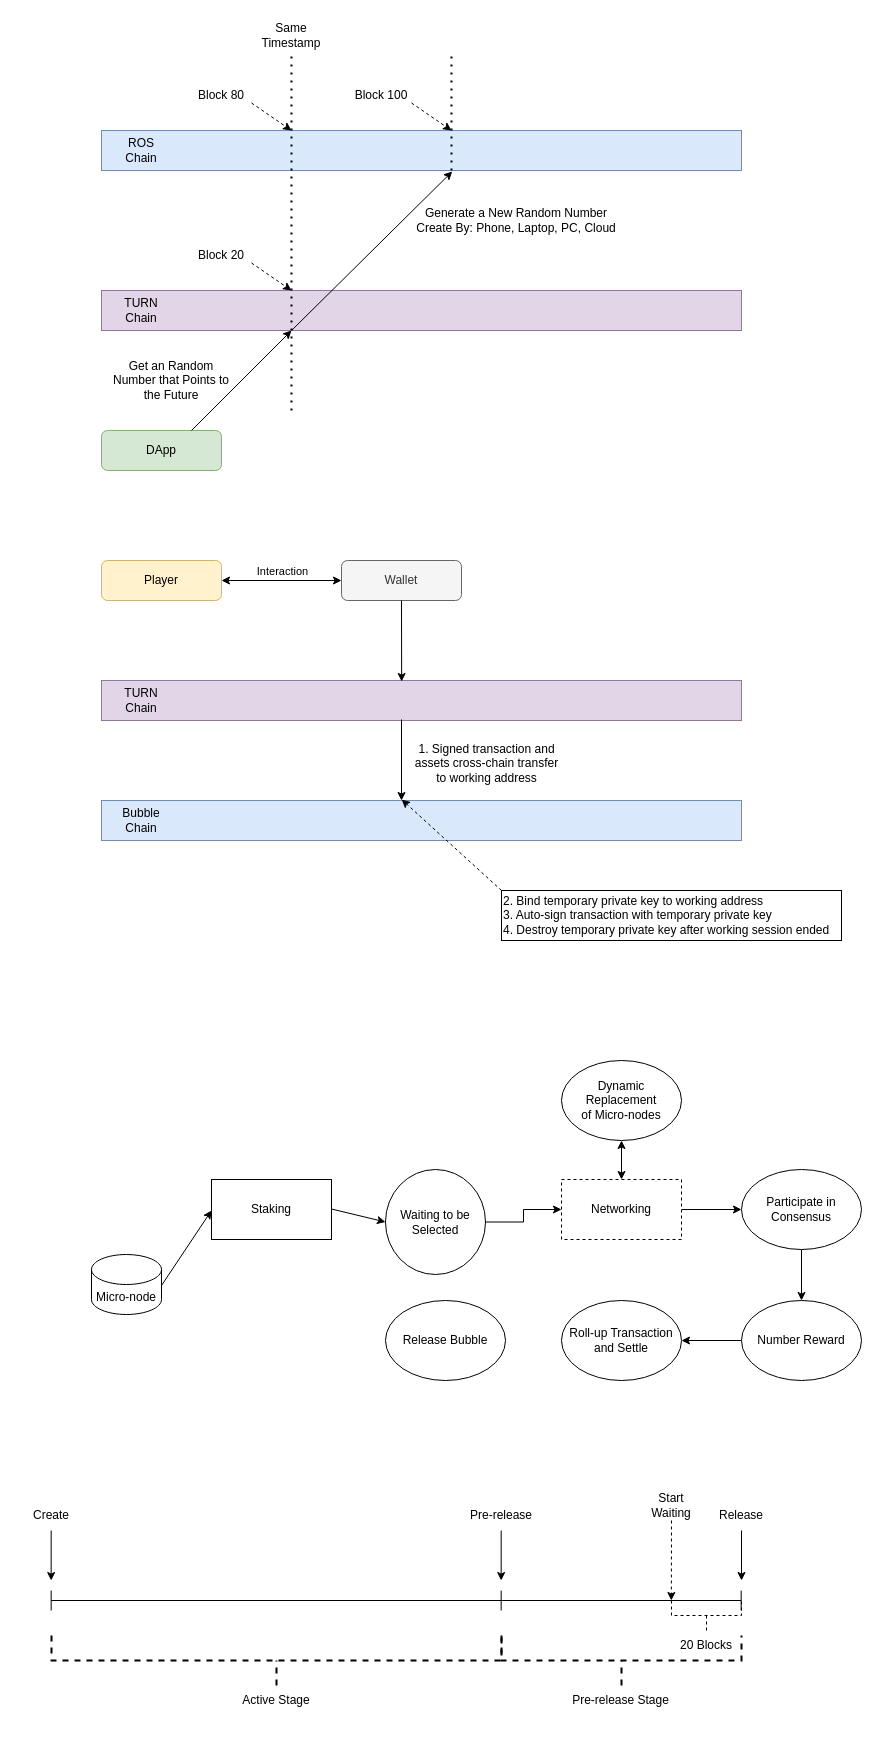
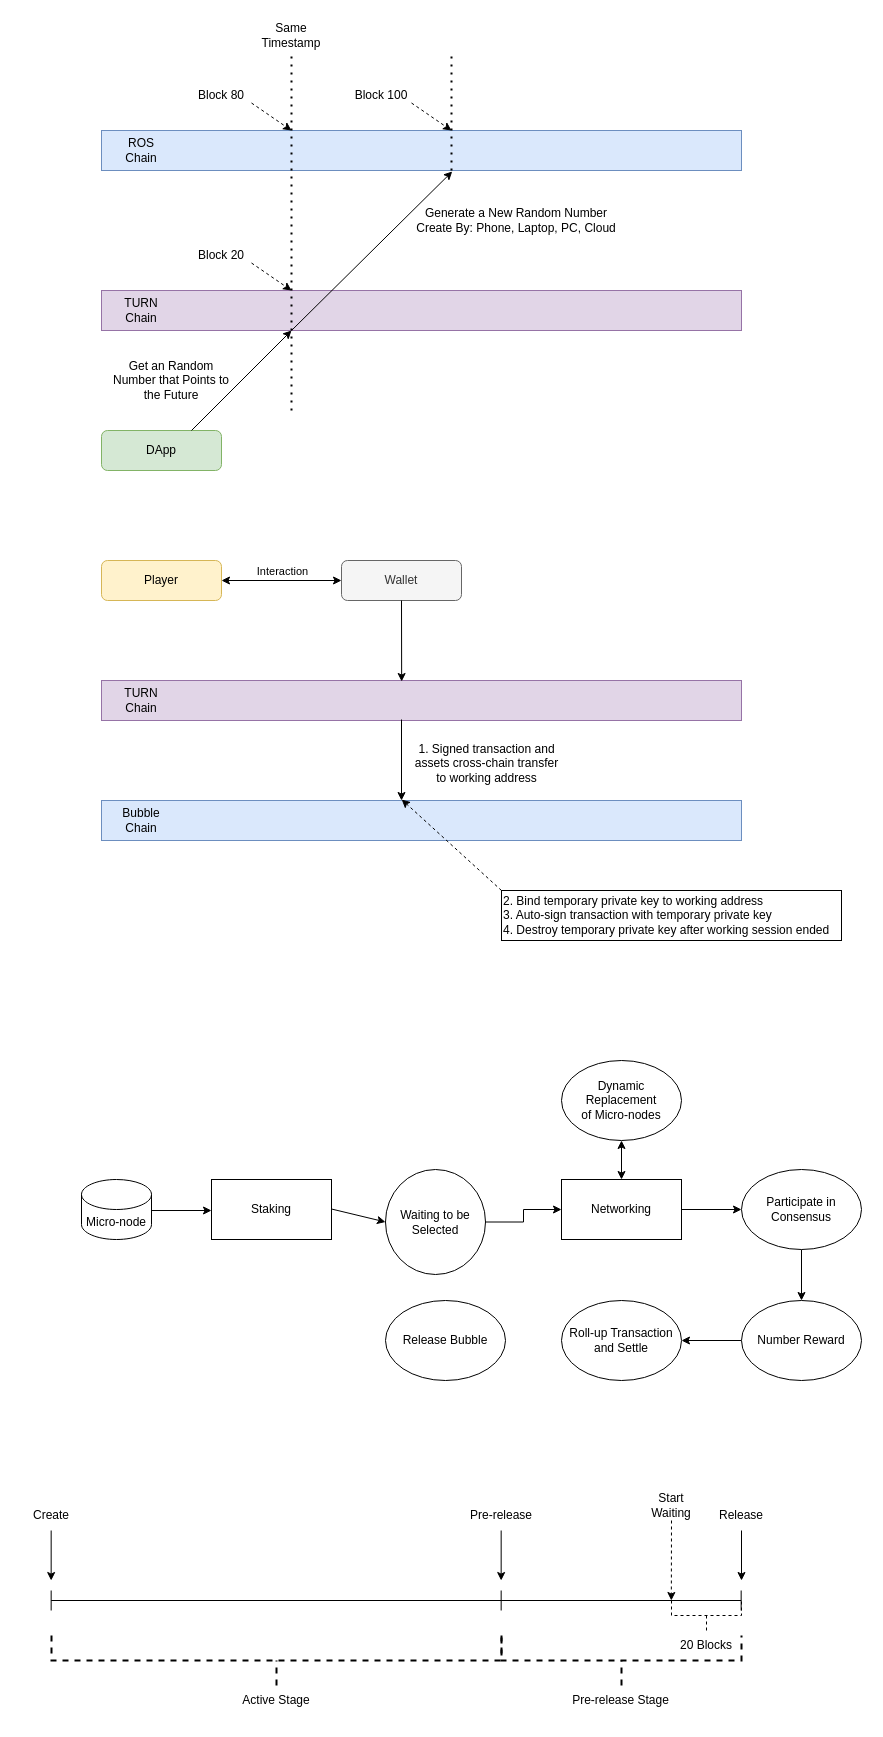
- <mxCell id="39" value="Networking" style="rounded=0;whiteSpace=wrap;html=1;dashed=1;" vertex="1" parent="1"><mxGeometry x="561" y="1179" width="120" height="60" as="geometry" /></mxCell>
+ <mxCell id="39" value="Networking" style="rounded=0;whiteSpace=wrap;html=1;" vertex="1" parent="1"><mxGeometry x="561" y="1179" width="120" height="60" as="geometry" /></mxCell>
- <mxCell id="35" value="Micro-node" style="shape=cylinder3;whiteSpace=wrap;html=1;boundedLbl=1;backgroundOutline=1;size=15;" vertex="1" parent="1"><mxGeometry x="91" y="1254" width="70" height="60" as="geometry" /></mxCell>
+ <mxCell id="35" value="Micro-node" style="shape=cylinder3;whiteSpace=wrap;html=1;boundedLbl=1;backgroundOutline=1;size=15;" vertex="1" parent="1"><mxGeometry x="81" y="1179" width="70" height="60" as="geometry" /></mxCell>
